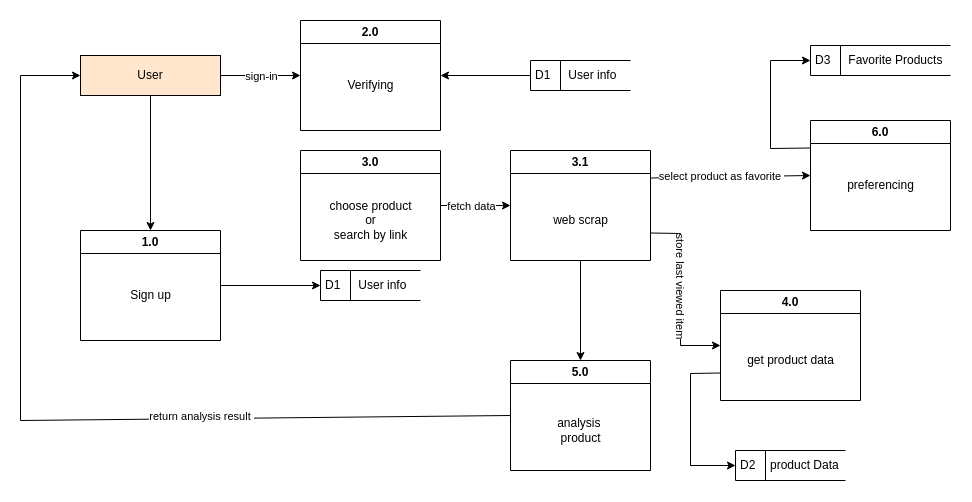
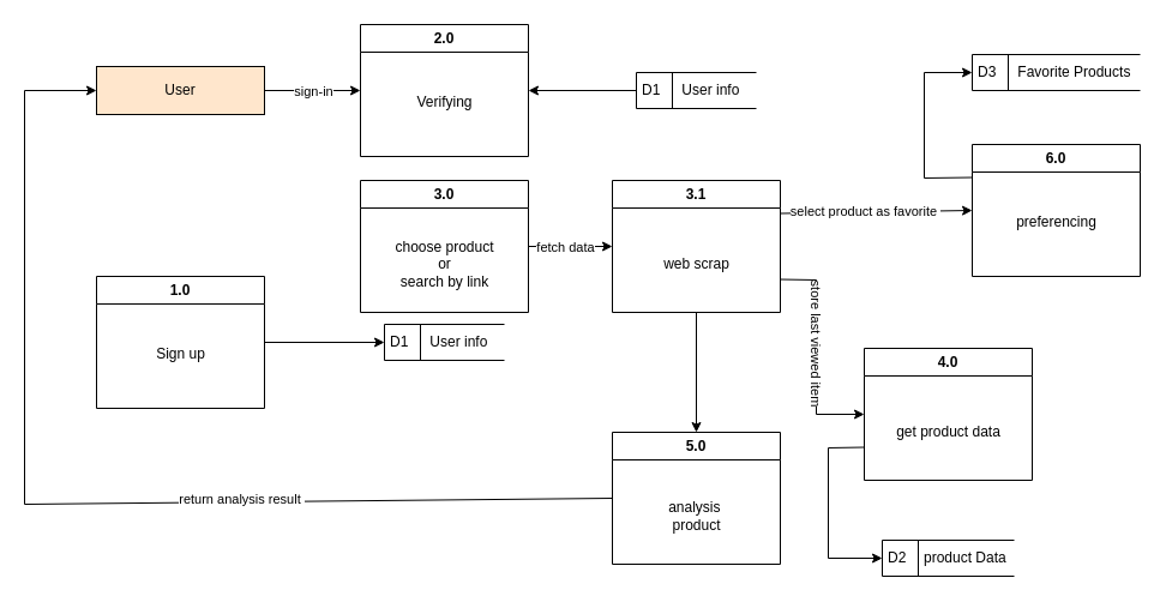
- <mxCell id="12" value="" style="endArrow=classic;html=1;rounded=0;exitX=0.5;exitY=1;exitDx=0;exitDy=0;entryX=0.5;entryY=0;entryDx=0;entryDy=0;" edge="1" parent="1" source="4" target="7"><mxGeometry width="50" height="50" relative="1" as="geometry"><mxPoint x="380" y="330" as="sourcePoint" /><mxPoint x="430" y="280" as="targetPoint" /></mxGeometry></mxCell>
